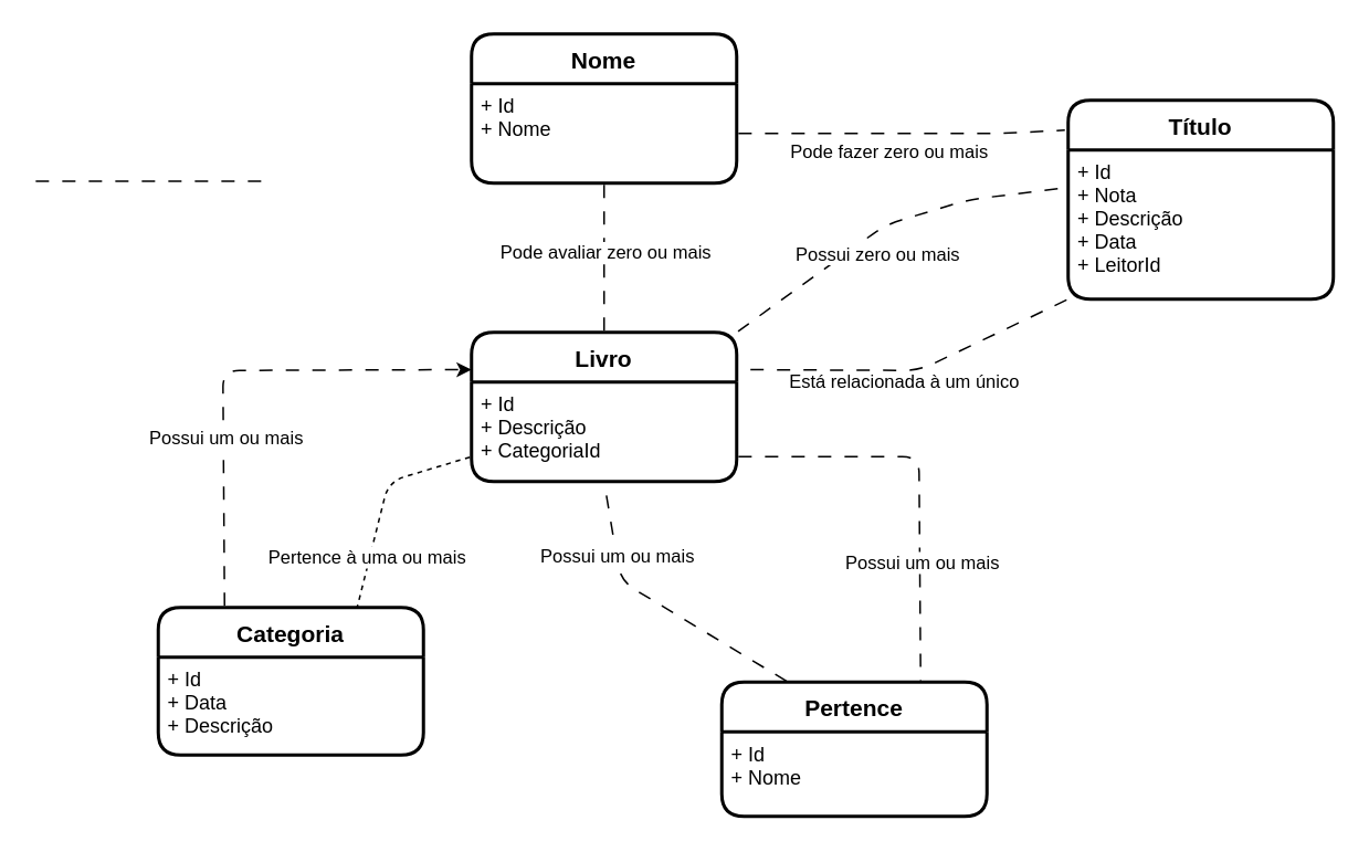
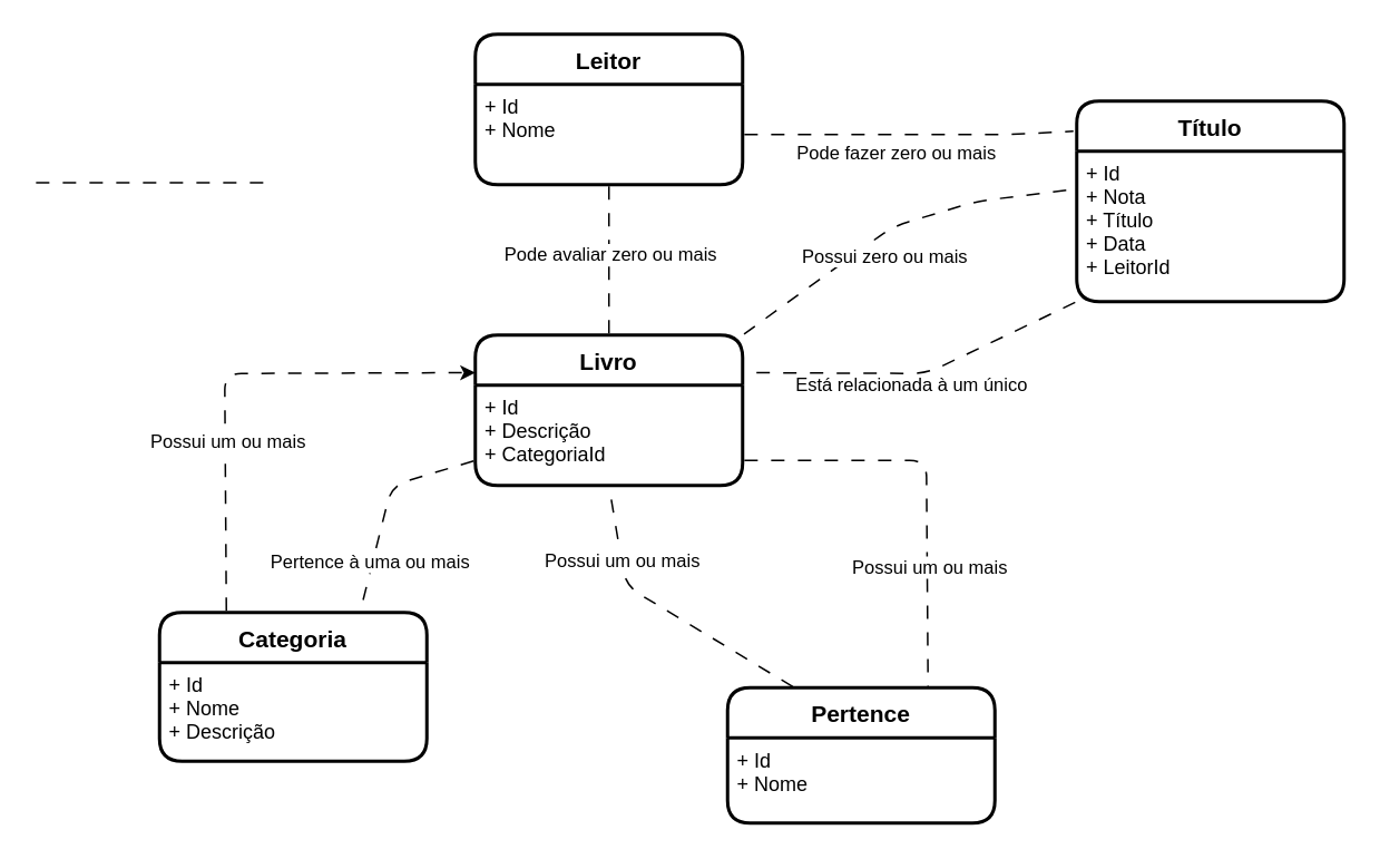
- <mxCell id="2" value="Nome" style="swimlane;childLayout=stackLayout;horizontal=1;startSize=30;horizontalStack=0;rounded=1;fontSize=14;fontStyle=1;strokeWidth=2;resizeParent=0;resizeLast=1;shadow=0;dashed=0;align=center;" parent="1" vertex="1"><mxGeometry x="284" y="20" width="160" height="90" as="geometry" /></mxCell>
+ <mxCell id="2" value="Leitor" style="swimlane;childLayout=stackLayout;horizontal=1;startSize=30;horizontalStack=0;rounded=1;fontSize=14;fontStyle=1;strokeWidth=2;resizeParent=0;resizeLast=1;shadow=0;dashed=0;align=center;" parent="1" vertex="1"><mxGeometry x="284" y="20" width="160" height="90" as="geometry" /></mxCell>
- <mxCell id="5" value="+ Id&#10;+ Nota&#10;+ Descrição&#10;+ Data&#10;+ LeitorId&#10;" style="align=left;strokeColor=none;fillColor=none;spacingLeft=4;fontSize=12;verticalAlign=top;resizable=0;rotatable=0;part=1;" parent="4" vertex="1"><mxGeometry y="30" width="160" height="90" as="geometry" /></mxCell>
+ <mxCell id="5" value="+ Id&#10;+ Nota&#10;+ Título&#10;+ Data&#10;+ LeitorId&#10;" style="align=left;strokeColor=none;fillColor=none;spacingLeft=4;fontSize=12;verticalAlign=top;resizable=0;rotatable=0;part=1;" parent="4" vertex="1"><mxGeometry y="30" width="160" height="90" as="geometry" /></mxCell>
- <mxCell id="20" value="" style="endArrow=none;html=1;rounded=1;flowAnimation=1;exitX=0;exitY=0.75;exitDx=0;exitDy=0;entryX=0.75;entryY=0;entryDx=0;entryDy=0;dashed=1;" parent="1" source="7" target="10" edge="1"><mxGeometry relative="1" as="geometry"><mxPoint x="154" y="320" as="sourcePoint" /><mxPoint x="294" y="320" as="targetPoint" /><Array as="points"><mxPoint x="234" y="290" /></Array></mxGeometry></mxCell>
+ <mxCell id="20" value="" style="endArrow=none;html=1;rounded=1;flowAnimation=1;exitX=0;exitY=0.75;exitDx=0;exitDy=0;entryX=0.75;entryY=0;entryDx=0;entryDy=0;" parent="1" source="7" target="10" edge="1"><mxGeometry relative="1" as="geometry"><mxPoint x="154" y="320" as="sourcePoint" /><mxPoint x="294" y="320" as="targetPoint" /><Array as="points"><mxPoint x="234" y="290" /></Array></mxGeometry></mxCell>
- <mxCell id="11" value="+ Id&#10;+ Data&#10;+ Descrição" style="align=left;strokeColor=none;fillColor=none;spacingLeft=4;fontSize=12;verticalAlign=top;resizable=0;rotatable=0;part=1;" parent="10" vertex="1"><mxGeometry y="30" width="160" height="59" as="geometry" /></mxCell>
+ <mxCell id="11" value="+ Id&#10;+ Nome&#10;+ Descrição" style="align=left;strokeColor=none;fillColor=none;spacingLeft=4;fontSize=12;verticalAlign=top;resizable=0;rotatable=0;part=1;" parent="10" vertex="1"><mxGeometry y="30" width="160" height="59" as="geometry" /></mxCell>
